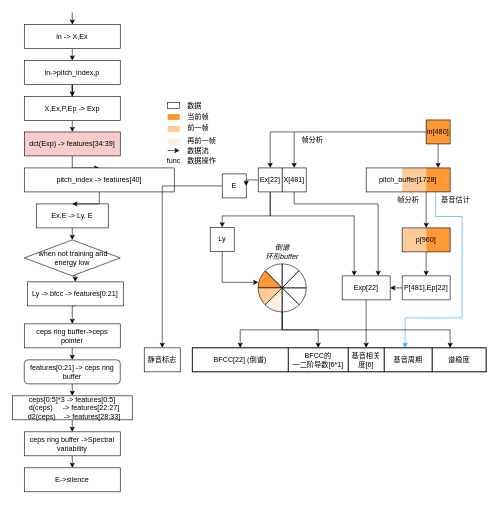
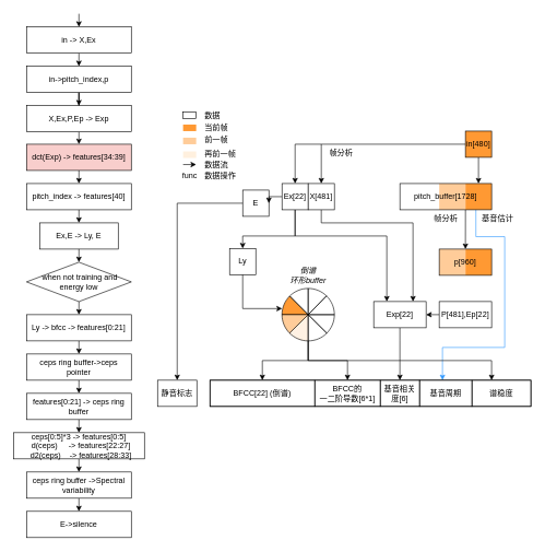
- <mxCell id="10" value="pitch_index -&amp;gt; features[40]" style="rounded=0;whiteSpace=wrap;html=1;" parent="1" vertex="1"><mxGeometry x="40" y="279" width="250" height="40" as="geometry" /></mxCell>
+ <mxCell id="10" value="pitch_index -&amp;gt; features[40]" style="rounded=0;whiteSpace=wrap;html=1;" parent="1" vertex="1"><mxGeometry x="40" y="279" width="160" height="40" as="geometry" /></mxCell>
- <mxCell id="49" style="edgeStyle=orthogonalEdgeStyle;rounded=0;orthogonalLoop=1;jettySize=auto;html=1;exitX=0.5;exitY=1;exitDx=0;exitDy=0;" parent="1" source="4" target="32" edge="1"><mxGeometry relative="1" as="geometry" /></mxCell>
- <mxCell id="14" value="Ly -&amp;gt; bfcc -&amp;gt; features[0:21]" style="rounded=0;whiteSpace=wrap;html=1;" parent="1" vertex="1"><mxGeometry x="45" y="469" width="160" height="40" as="geometry" /></mxCell>
+ <mxCell id="14" value="Ly -&amp;gt; bfcc -&amp;gt; features[0:21]" style="rounded=0;whiteSpace=wrap;html=1;" parent="1" vertex="1"><mxGeometry x="40" y="479" width="160" height="40" as="geometry" /></mxCell>
- <mxCell id="18" value="features[0:21] -&amp;gt; ceps ring buffer" style="whiteSpace=wrap;html=1;rounded=1;" parent="1" vertex="1"><mxGeometry x="40" y="599" width="160" height="40" as="geometry" /></mxCell>
+ <mxCell id="18" value="features[0:21] -&amp;gt; ceps ring buffer" style="rounded=0;whiteSpace=wrap;html=1;" parent="1" vertex="1"><mxGeometry x="40" y="599" width="160" height="40" as="geometry" /></mxCell>
